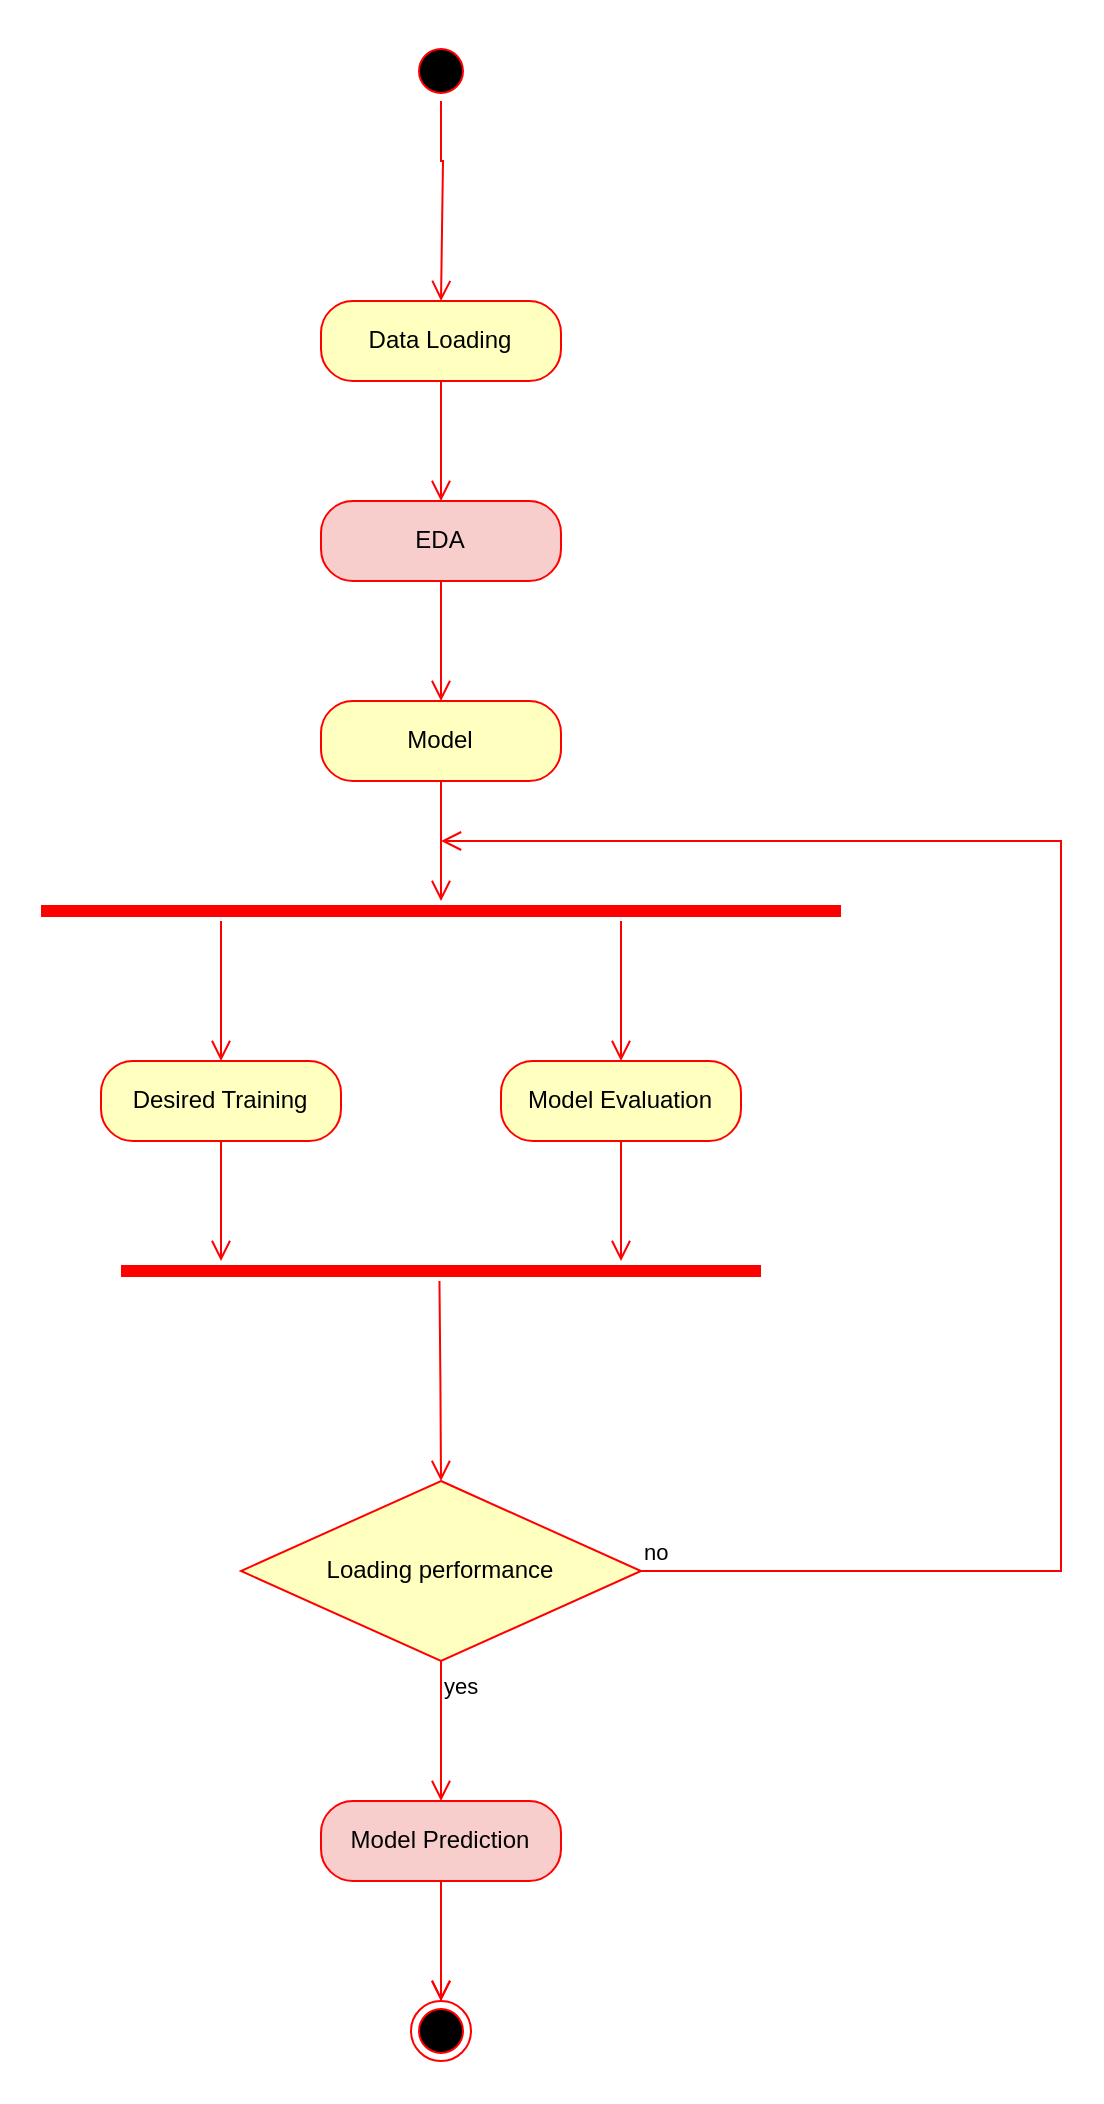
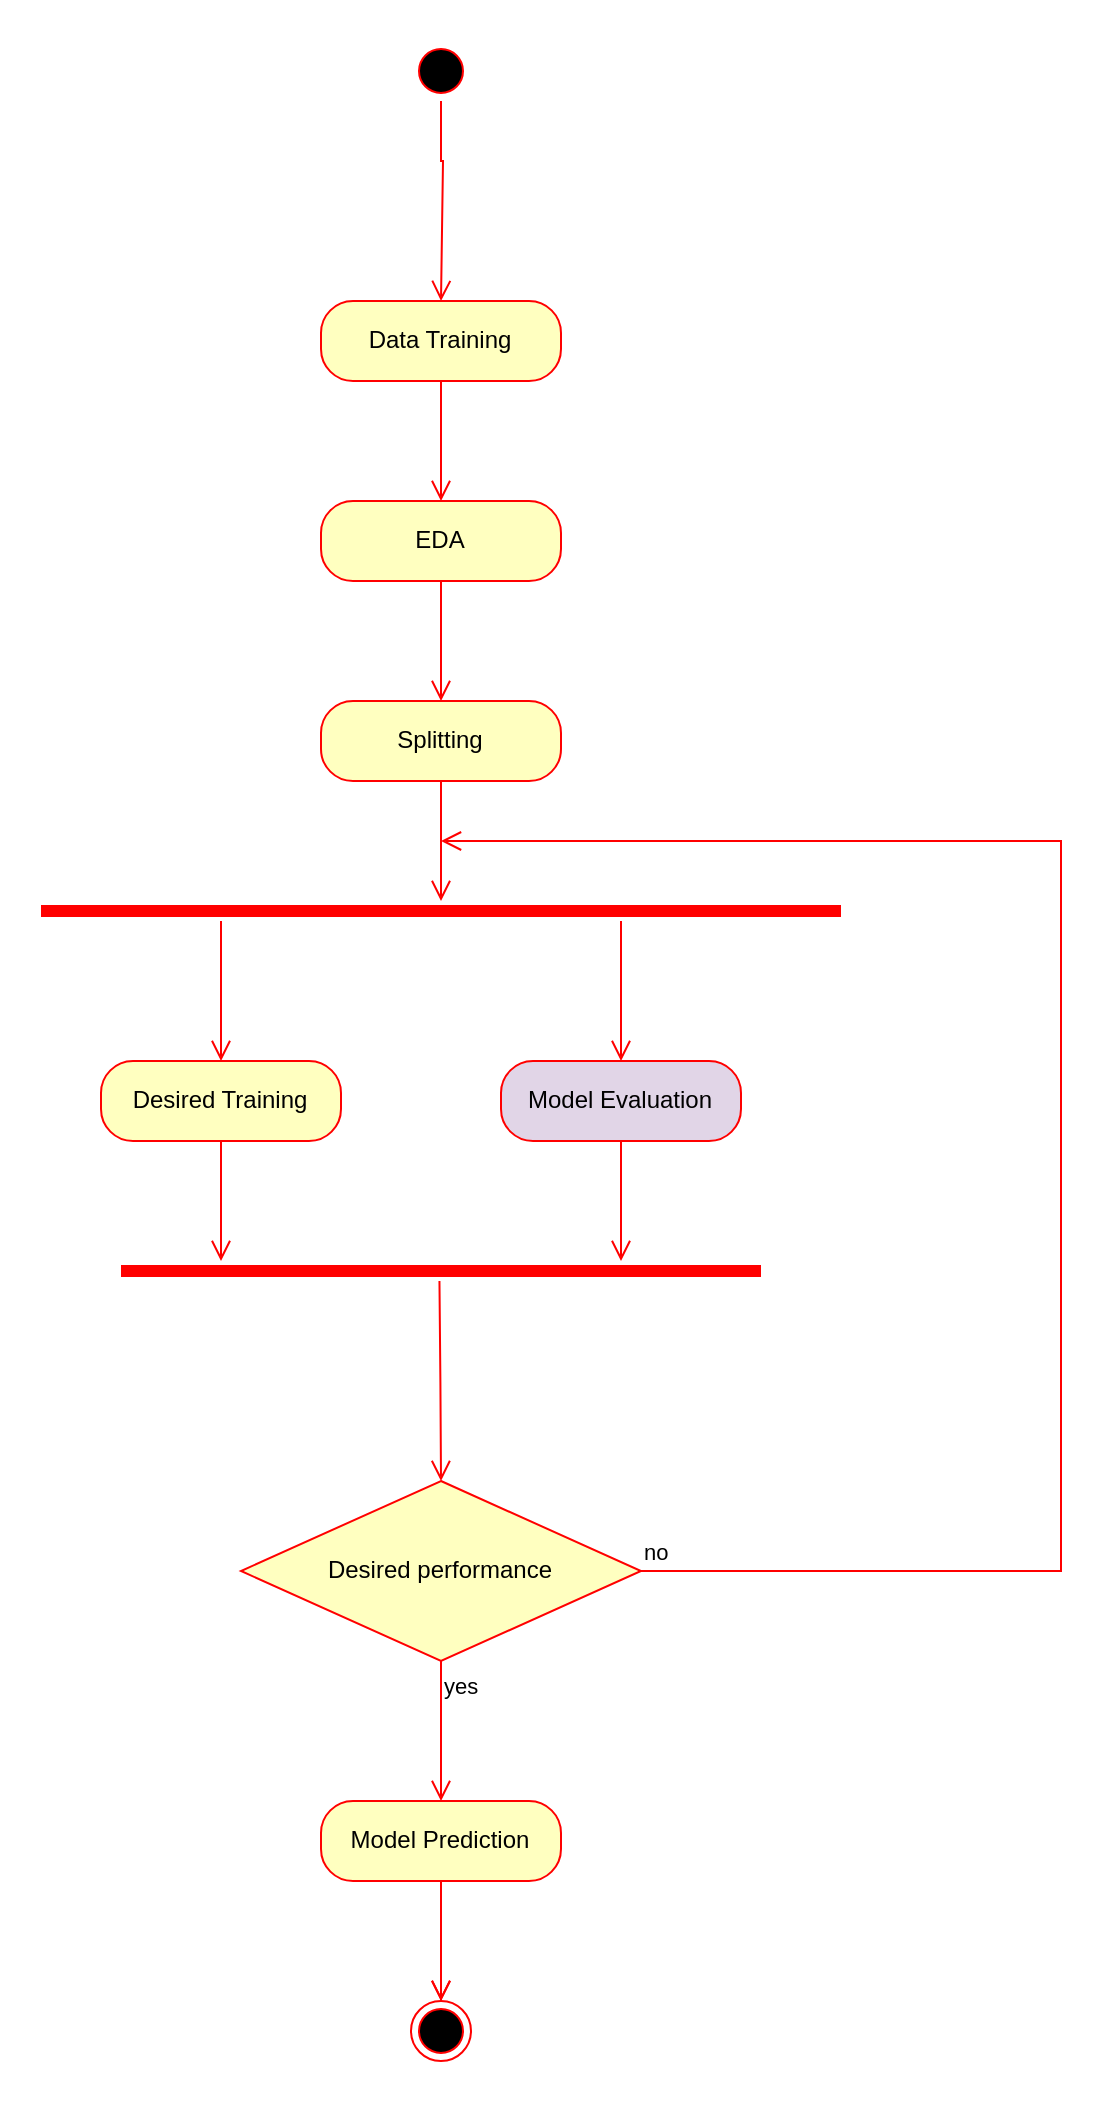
- <mxCell id="4" value="Data Loading" style="rounded=1;whiteSpace=wrap;html=1;arcSize=40;fontColor=#000000;fillColor=#ffffc0;strokeColor=#ff0000;" vertex="1" parent="1"><mxGeometry x="160" y="150" width="120" height="40" as="geometry" /></mxCell>
+ <mxCell id="4" value="Data Training" style="rounded=1;whiteSpace=wrap;html=1;arcSize=40;fontColor=#000000;fillColor=#ffffc0;strokeColor=#ff0000;" vertex="1" parent="1"><mxGeometry x="160" y="150" width="120" height="40" as="geometry" /></mxCell>
- <mxCell id="6" value="EDA" style="rounded=1;whiteSpace=wrap;html=1;arcSize=40;fontColor=#000000;fillColor=#f8cecc;strokeColor=#ff0000;" vertex="1" parent="1"><mxGeometry x="160" y="250" width="120" height="40" as="geometry" /></mxCell>
+ <mxCell id="6" value="EDA" style="rounded=1;whiteSpace=wrap;html=1;arcSize=40;fontColor=#000000;fillColor=#ffffc0;strokeColor=#ff0000;" vertex="1" parent="1"><mxGeometry x="160" y="250" width="120" height="40" as="geometry" /></mxCell>
- <mxCell id="8" value="Model" style="rounded=1;whiteSpace=wrap;html=1;arcSize=40;fontColor=#000000;fillColor=#ffffc0;strokeColor=#ff0000;" vertex="1" parent="1"><mxGeometry x="160" y="350" width="120" height="40" as="geometry" /></mxCell>
+ <mxCell id="8" value="Splitting" style="rounded=1;whiteSpace=wrap;html=1;arcSize=40;fontColor=#000000;fillColor=#ffffc0;strokeColor=#ff0000;" vertex="1" parent="1"><mxGeometry x="160" y="350" width="120" height="40" as="geometry" /></mxCell>
- <mxCell id="15" value="Model Evaluation" style="rounded=1;whiteSpace=wrap;html=1;arcSize=40;fontColor=#000000;fillColor=#ffffc0;strokeColor=#ff0000;" vertex="1" parent="1"><mxGeometry x="250" y="530" width="120" height="40" as="geometry" /></mxCell>
+ <mxCell id="15" value="Model Evaluation" style="rounded=1;whiteSpace=wrap;html=1;arcSize=40;fontColor=#000000;fillColor=#e1d5e7;strokeColor=#ff0000;" vertex="1" parent="1"><mxGeometry x="250" y="530" width="120" height="40" as="geometry" /></mxCell>
- <mxCell id="19" value="Loading performance" style="rhombus;whiteSpace=wrap;html=1;fontColor=#000000;fillColor=#ffffc0;strokeColor=#ff0000;" vertex="1" parent="1"><mxGeometry x="120" y="740" width="200" height="90" as="geometry" /></mxCell>
+ <mxCell id="19" value="Desired performance" style="rhombus;whiteSpace=wrap;html=1;fontColor=#000000;fillColor=#ffffc0;strokeColor=#ff0000;" vertex="1" parent="1"><mxGeometry x="120" y="740" width="200" height="90" as="geometry" /></mxCell>
- <mxCell id="22" value="Model Prediction" style="rounded=1;whiteSpace=wrap;html=1;arcSize=40;fontColor=#000000;fillColor=#f8cecc;strokeColor=#ff0000;" vertex="1" parent="1"><mxGeometry x="160" y="900" width="120" height="40" as="geometry" /></mxCell>
+ <mxCell id="22" value="Model Prediction" style="rounded=1;whiteSpace=wrap;html=1;arcSize=40;fontColor=#000000;fillColor=#ffffc0;strokeColor=#ff0000;" vertex="1" parent="1"><mxGeometry x="160" y="900" width="120" height="40" as="geometry" /></mxCell>
